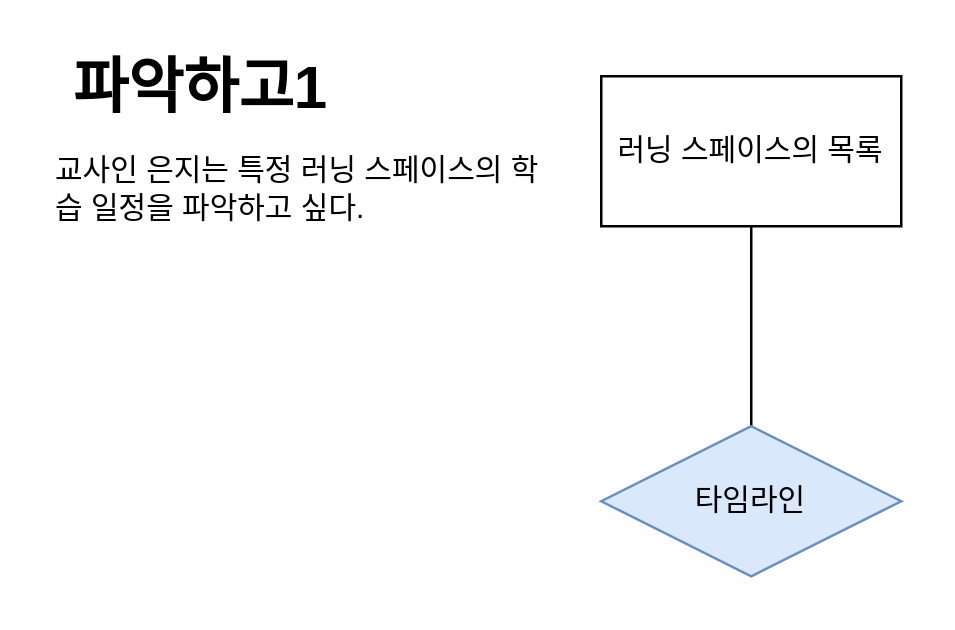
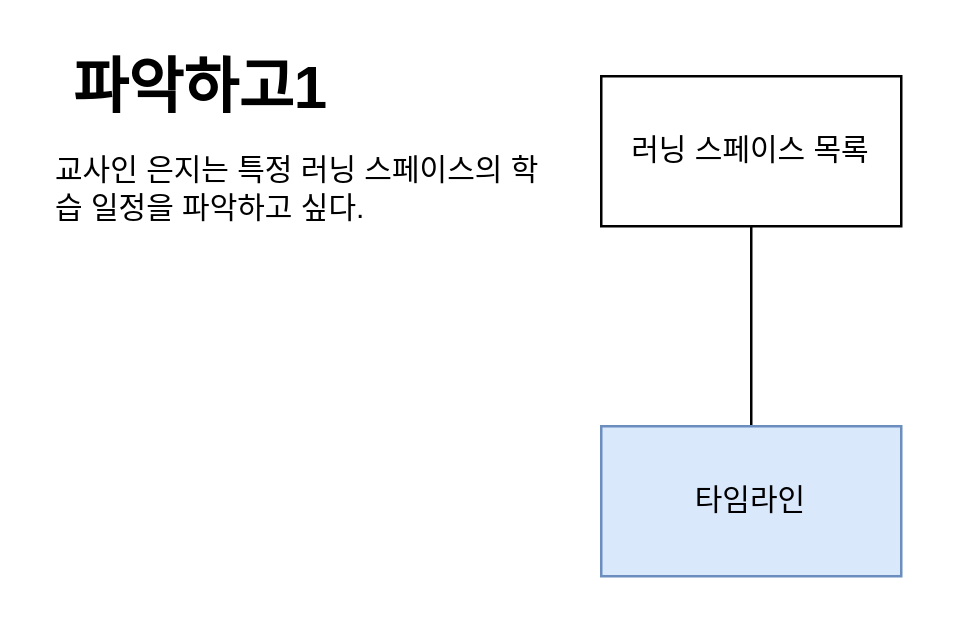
- <mxCell id="3" value="러닝 스페이스의 목록" style="rounded=0;whiteSpace=wrap;html=1;" vertex="1" parent="1"><mxGeometry x="240" y="30" width="120" height="60" as="geometry" /></mxCell>
+ <mxCell id="3" value="러닝 스페이스 목록" style="rounded=0;whiteSpace=wrap;html=1;" vertex="1" parent="1"><mxGeometry x="240" y="30" width="120" height="60" as="geometry" /></mxCell>
- <mxCell id="4" value="타임라인" style="rhombus;whiteSpace=wrap;html=1;fillColor=#dae8fc;strokeColor=#6c8ebf;" vertex="1" parent="1"><mxGeometry x="240" y="170" width="120" height="60" as="geometry" /></mxCell>
+ <mxCell id="4" value="타임라인" style="whiteSpace=wrap;html=1;rounded=0;fillColor=#dae8fc;strokeColor=#6c8ebf;" vertex="1" parent="1"><mxGeometry x="240" y="170" width="120" height="60" as="geometry" /></mxCell>
